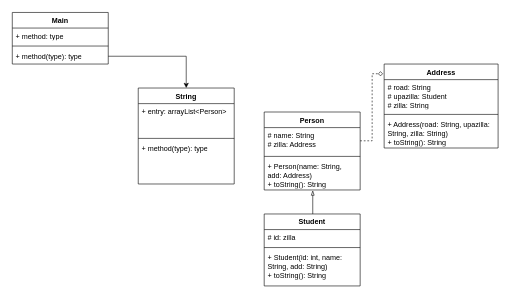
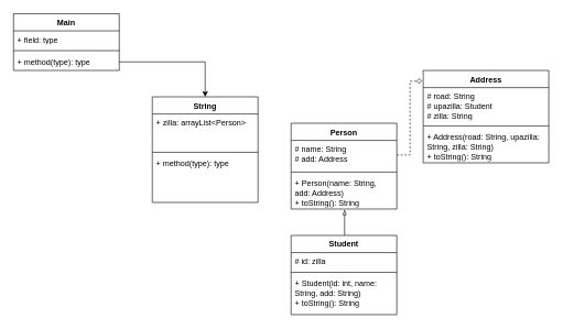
- <mxCell id="15" value="+ method: type" style="text;strokeColor=none;fillColor=none;align=left;verticalAlign=top;spacingLeft=4;spacingRight=4;overflow=hidden;rotatable=0;points=[[0,0.5],[1,0.5]];portConstraint=eastwest;whiteSpace=wrap;html=1;" vertex="1" parent="14"><mxGeometry y="26" width="160" height="26" as="geometry" /></mxCell>
+ <mxCell id="15" value="+ field: type" style="text;strokeColor=none;fillColor=none;align=left;verticalAlign=top;spacingLeft=4;spacingRight=4;overflow=hidden;rotatable=0;points=[[0,0.5],[1,0.5]];portConstraint=eastwest;whiteSpace=wrap;html=1;" vertex="1" parent="14"><mxGeometry y="26" width="160" height="26" as="geometry" /></mxCell>
- <mxCell id="19" value="+ entry: arrayList&amp;lt;Person&amp;gt;" style="text;strokeColor=none;fillColor=none;align=left;verticalAlign=top;spacingLeft=4;spacingRight=4;overflow=hidden;rotatable=0;points=[[0,0.5],[1,0.5]];portConstraint=eastwest;whiteSpace=wrap;html=1;" vertex="1" parent="18"><mxGeometry y="26" width="160" height="54" as="geometry" /></mxCell>
+ <mxCell id="19" value="+ zilla: arrayList&amp;lt;Person&amp;gt;" style="text;strokeColor=none;fillColor=none;align=left;verticalAlign=top;spacingLeft=4;spacingRight=4;overflow=hidden;rotatable=0;points=[[0,0.5],[1,0.5]];portConstraint=eastwest;whiteSpace=wrap;html=1;" vertex="1" parent="18"><mxGeometry y="26" width="160" height="54" as="geometry" /></mxCell>
- <mxCell id="7" value="# name: String&lt;div&gt;# zilla: Address&lt;/div&gt;" style="text;strokeColor=none;fillColor=none;align=left;verticalAlign=top;spacingLeft=4;spacingRight=4;overflow=hidden;rotatable=0;points=[[0,0.5],[1,0.5]];portConstraint=eastwest;whiteSpace=wrap;html=1;" vertex="1" parent="6"><mxGeometry y="26" width="160" height="44" as="geometry" /></mxCell>
+ <mxCell id="7" value="# name: String&lt;div&gt;# add: Address&lt;/div&gt;" style="text;strokeColor=none;fillColor=none;align=left;verticalAlign=top;spacingLeft=4;spacingRight=4;overflow=hidden;rotatable=0;points=[[0,0.5],[1,0.5]];portConstraint=eastwest;whiteSpace=wrap;html=1;" vertex="1" parent="6"><mxGeometry y="26" width="160" height="44" as="geometry" /></mxCell>
